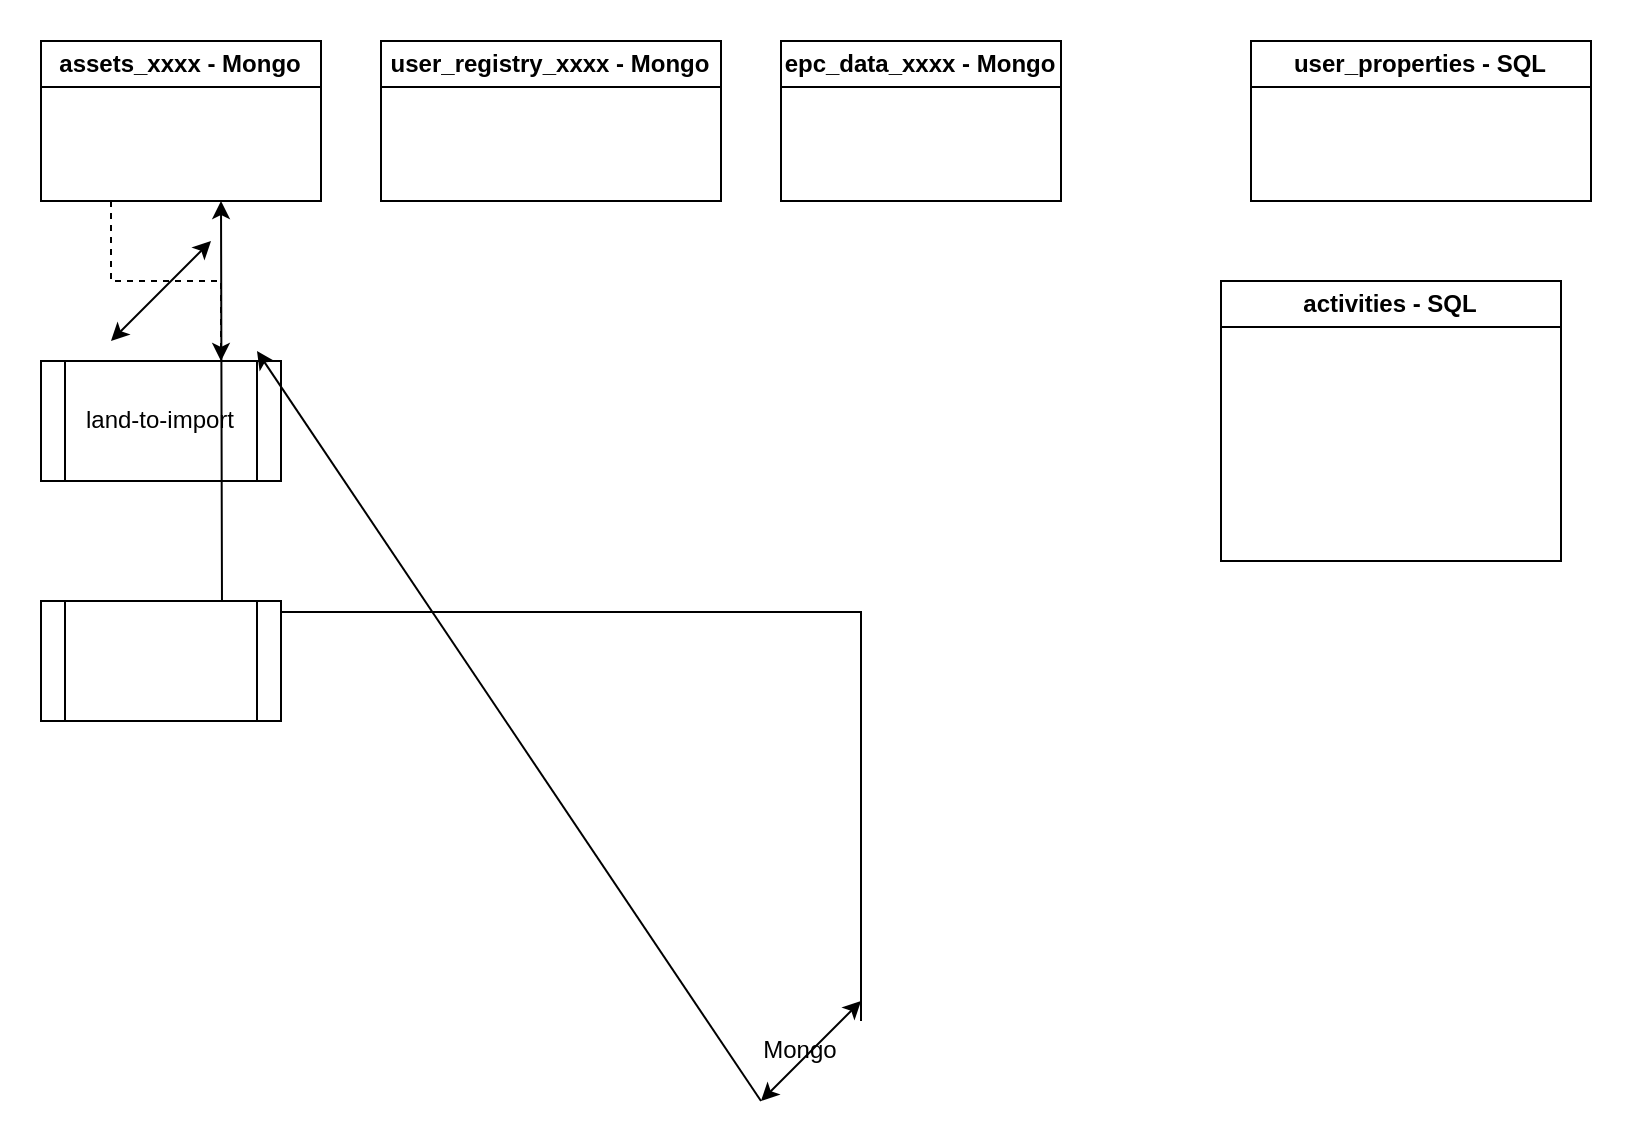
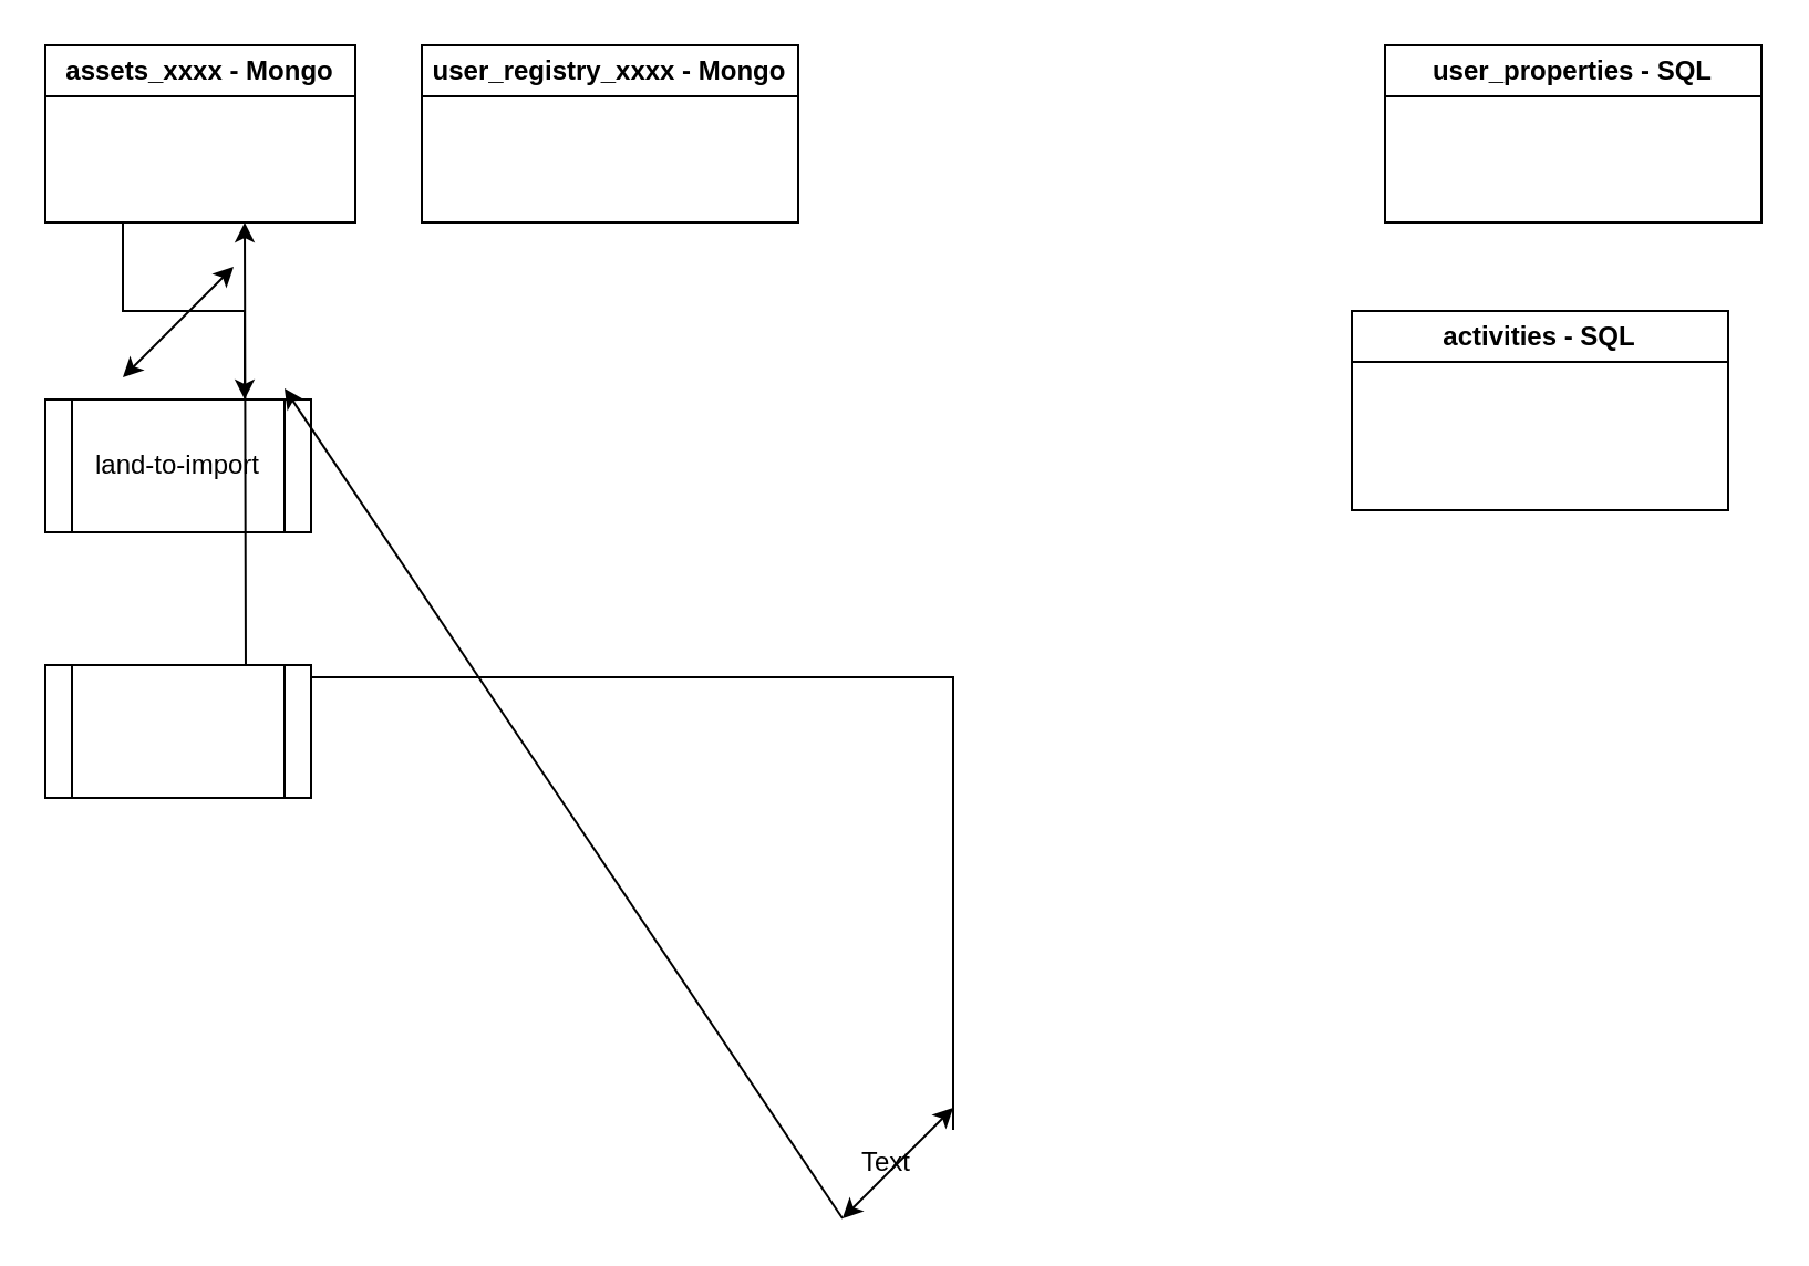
- <mxCell id="8" value="epc_data_xxxx - Mongo" style="swimlane;whiteSpace=wrap;html=1;" parent="1" vertex="1"><mxGeometry x="390" y="20" width="140" height="80" as="geometry" /></mxCell>
- <mxCell id="3" style="edgeStyle=orthogonalEdgeStyle;rounded=0;orthogonalLoop=1;jettySize=auto;html=1;exitX=0.25;exitY=1;exitDx=0;exitDy=0;entryX=0.75;entryY=0;entryDx=0;entryDy=0;dashed=1;" edge="1" parent="1" source="4" target="9"><mxGeometry relative="1" as="geometry" /></mxCell>
+ <mxCell id="3" style="edgeStyle=orthogonalEdgeStyle;rounded=0;orthogonalLoop=1;jettySize=auto;html=1;exitX=0.25;exitY=1;exitDx=0;exitDy=0;entryX=0.75;entryY=0;entryDx=0;entryDy=0;" edge="1" parent="1" source="4" target="9"><mxGeometry relative="1" as="geometry" /></mxCell>
- <mxCell id="7" value="activities - SQL" style="swimlane;whiteSpace=wrap;html=1;" parent="1" vertex="1"><mxGeometry x="610" y="140" width="170" height="140" as="geometry" /></mxCell>
+ <mxCell id="7" value="activities - SQL" style="swimlane;whiteSpace=wrap;html=1;" parent="1" vertex="1"><mxGeometry x="610" y="140" width="170" height="90" as="geometry" /></mxCell>
- <mxCell id="11" value="Mongo" style="text;html=1;strokeColor=none;fillColor=none;align=center;verticalAlign=middle;whiteSpace=wrap;rounded=0;" vertex="1" parent="1"><mxGeometry x="370" y="510" width="60" height="30" as="geometry" /></mxCell>
+ <mxCell id="11" value="Text" style="text;html=1;strokeColor=none;fillColor=none;align=center;verticalAlign=middle;whiteSpace=wrap;rounded=0;" vertex="1" parent="1"><mxGeometry x="370" y="510" width="60" height="30" as="geometry" /></mxCell>
